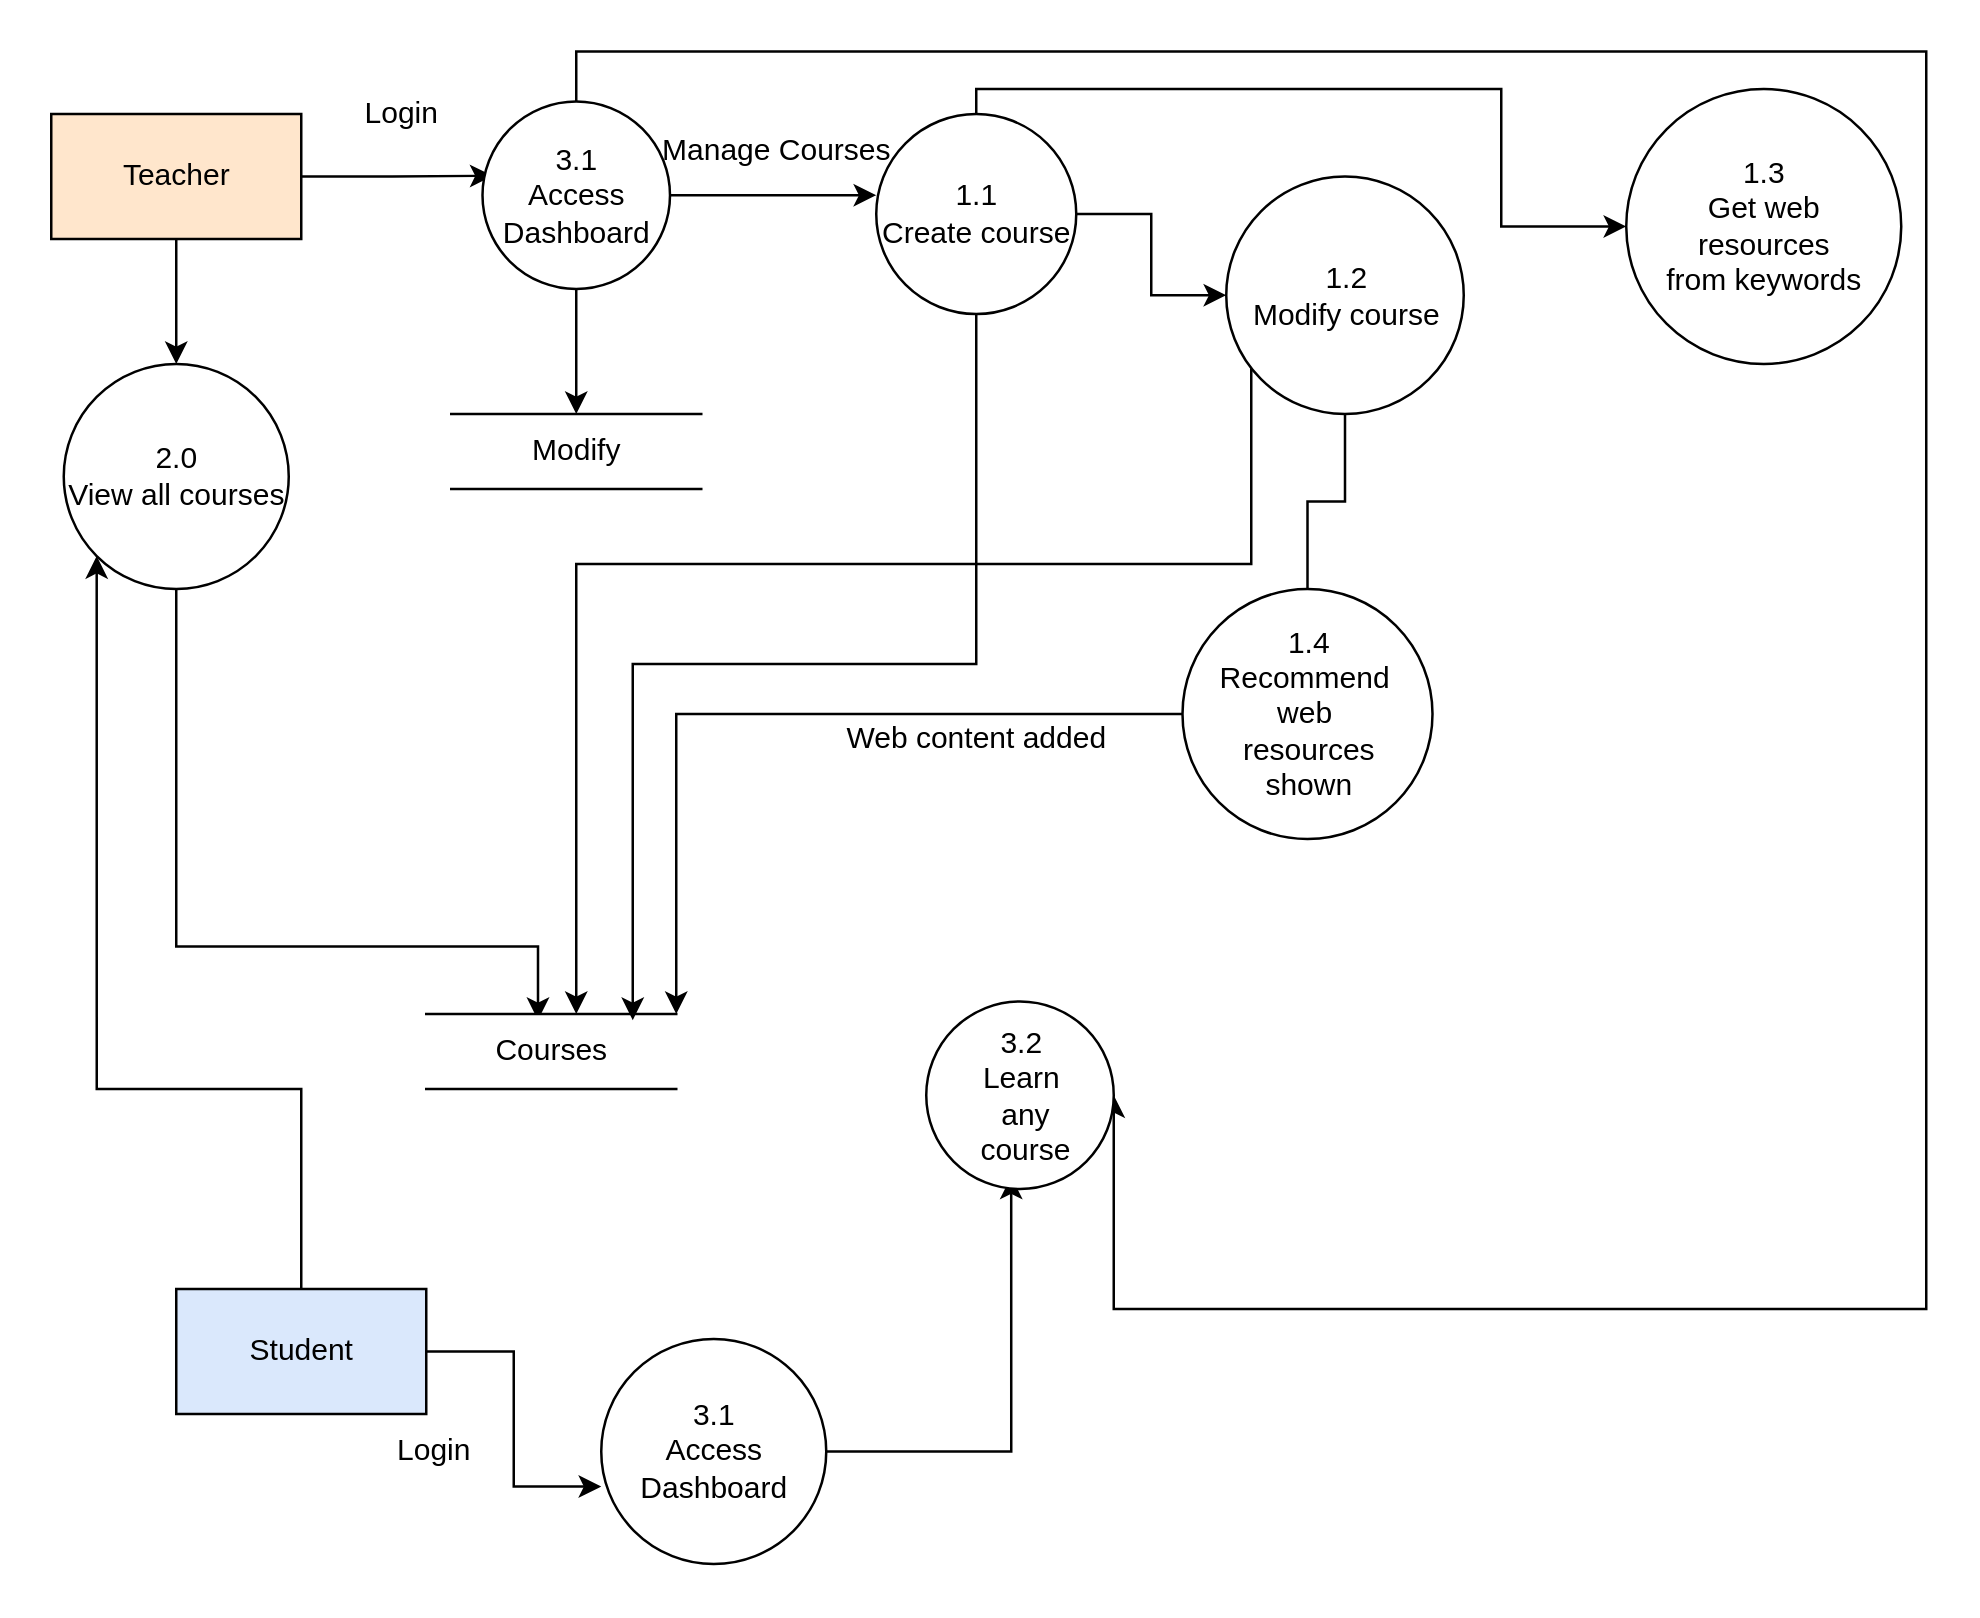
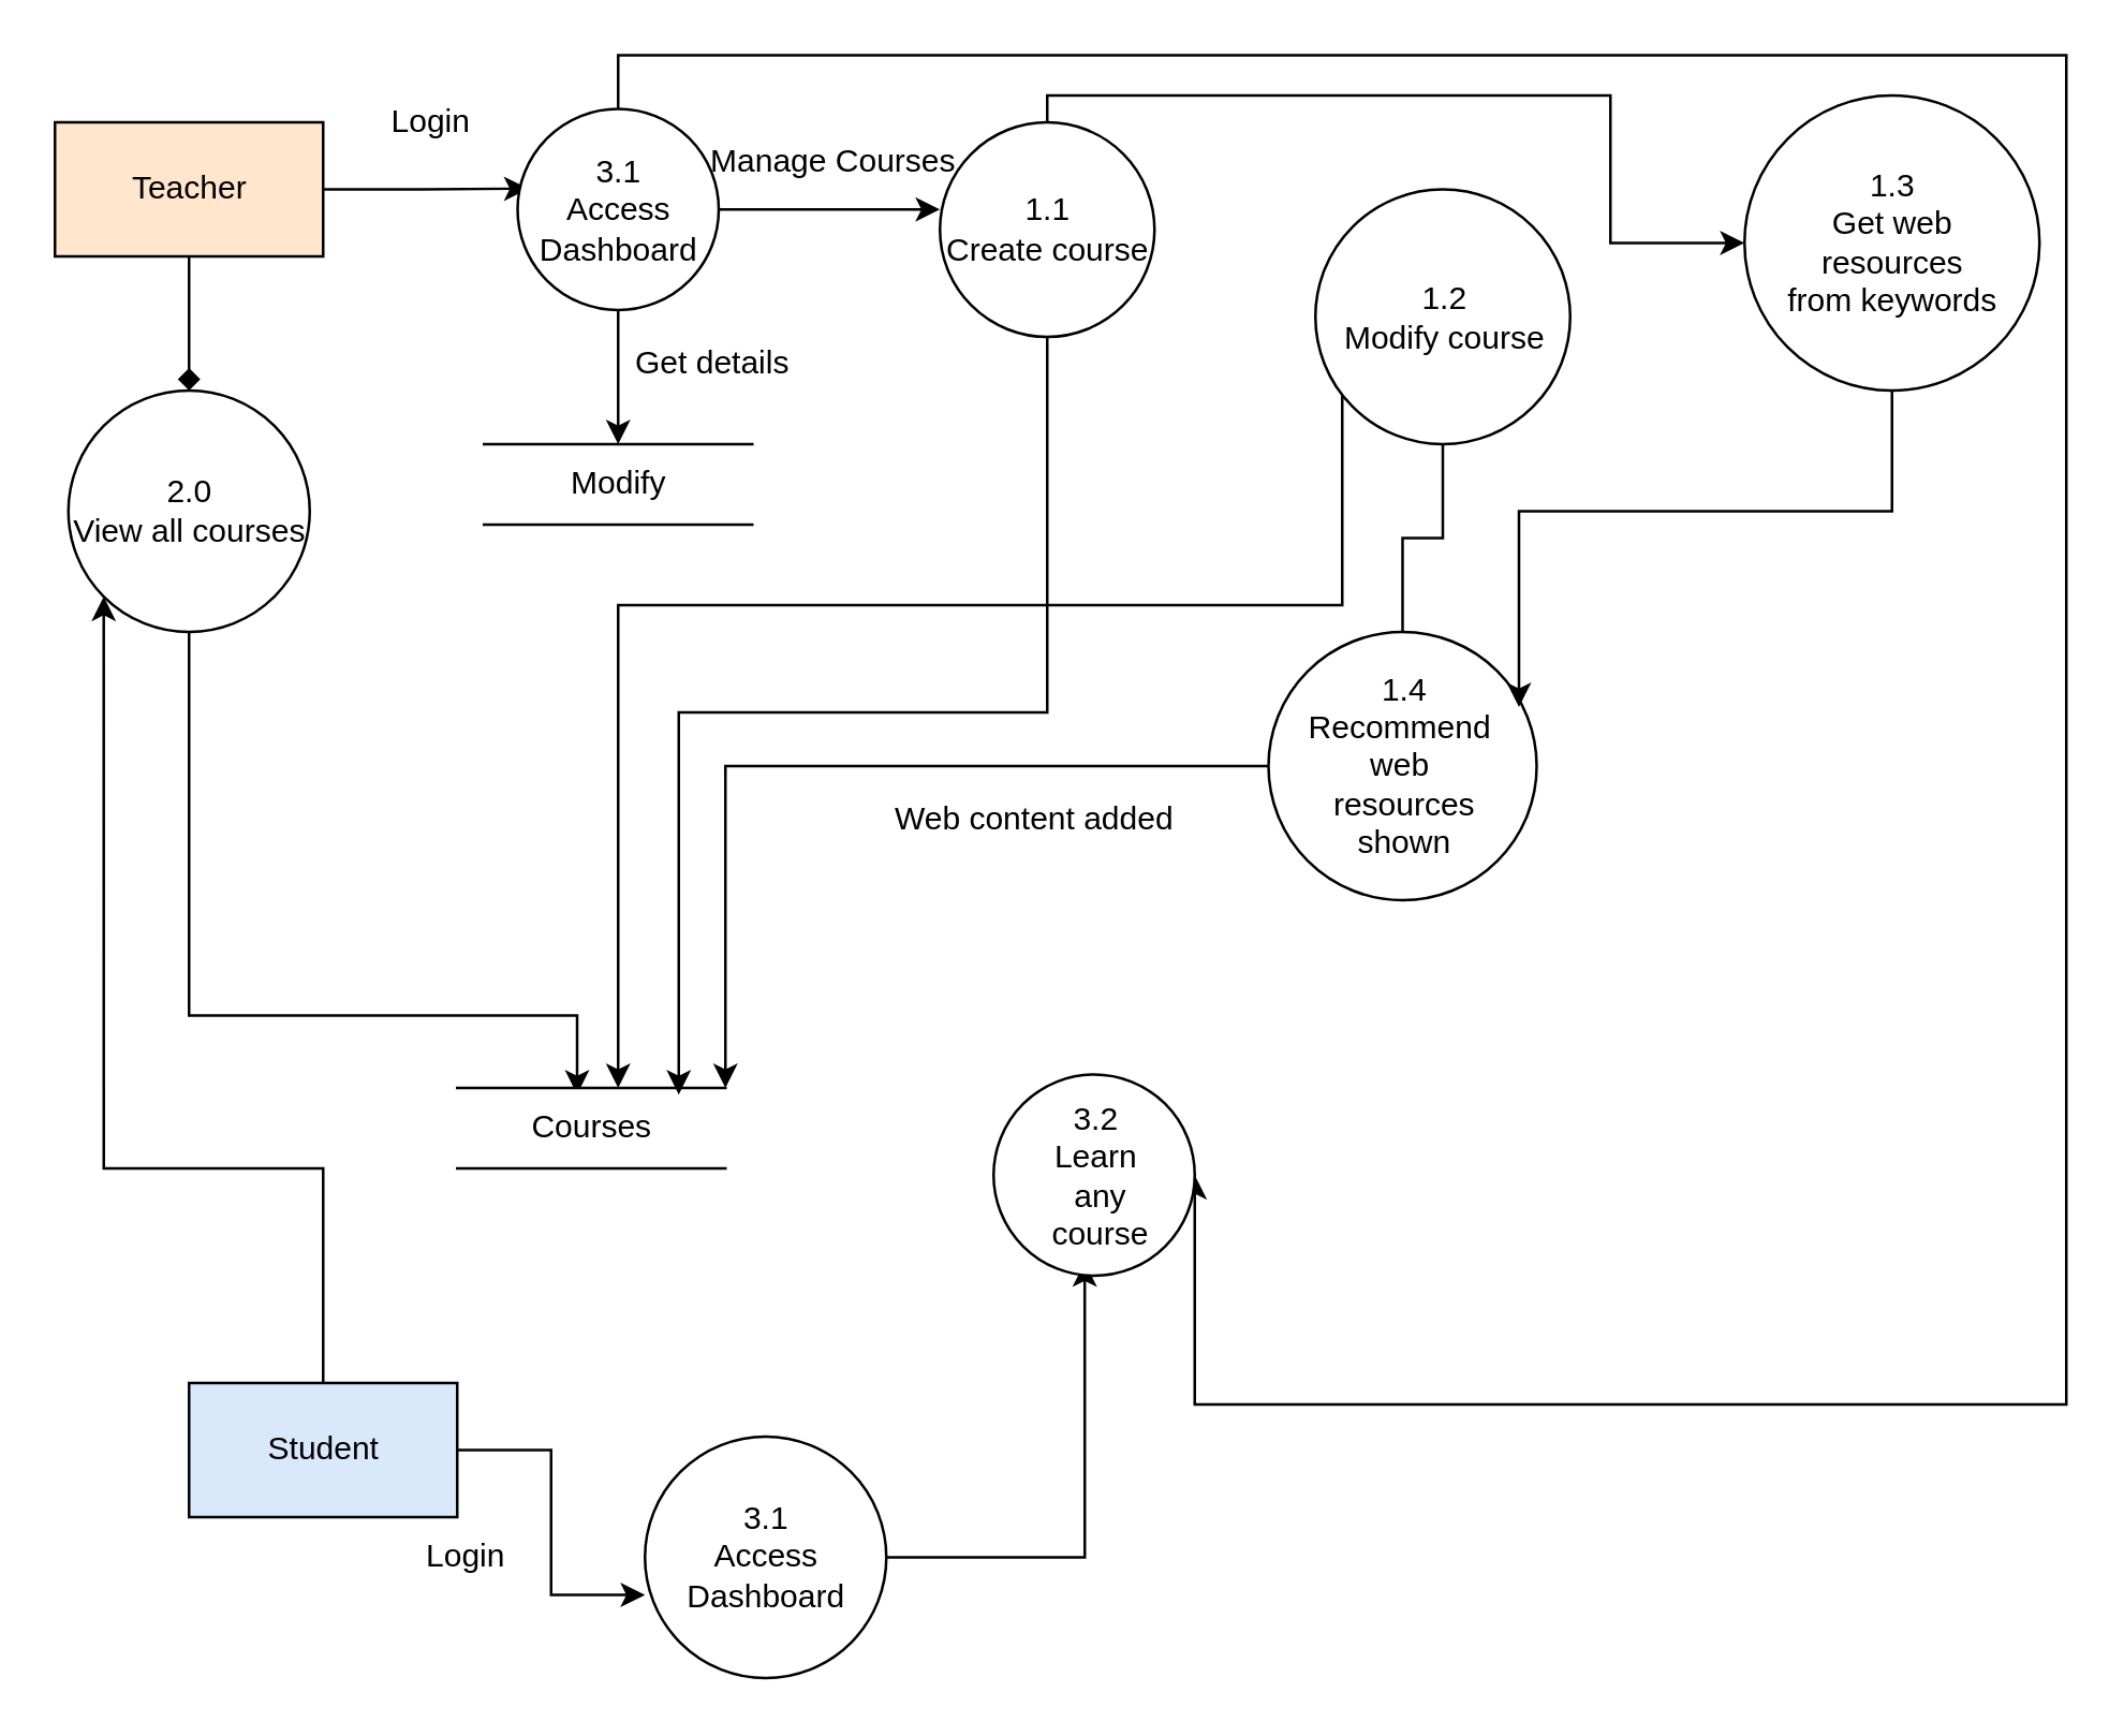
- <mxCell id="16" style="edgeStyle=orthogonalEdgeStyle;rounded=0;orthogonalLoop=1;jettySize=auto;html=1;exitX=1;exitY=0.5;exitDx=0;exitDy=0;" parent="1" source="18" target="21" edge="1"><mxGeometry relative="1" as="geometry"><mxPoint x="490" y="85" as="targetPoint" /></mxGeometry></mxCell>
+ <mxCell id="11" value="Get details" style="text;html=1;align=center;verticalAlign=middle;resizable=0;points=[];autosize=1;strokeColor=none;" parent="1" vertex="1"><mxGeometry x="230" y="125" width="70" height="20" as="geometry" /></mxCell>
- <mxCell id="3" style="edgeStyle=orthogonalEdgeStyle;rounded=0;orthogonalLoop=1;jettySize=auto;html=1;" parent="1" source="4" target="13" edge="1"><mxGeometry relative="1" as="geometry"><mxPoint x="70" y="175" as="targetPoint" /></mxGeometry></mxCell>
+ <mxCell id="3" style="edgeStyle=orthogonalEdgeStyle;rounded=0;orthogonalLoop=1;jettySize=auto;html=1;endArrow=diamond;" parent="1" source="4" target="13" edge="1"><mxGeometry relative="1" as="geometry"><mxPoint x="70" y="175" as="targetPoint" /></mxGeometry></mxCell>
+ <mxCell id="24" style="edgeStyle=orthogonalEdgeStyle;rounded=0;orthogonalLoop=1;jettySize=auto;html=1;exitX=0.5;exitY=1;exitDx=0;exitDy=0;entryX=0.934;entryY=0.28;entryDx=0;entryDy=0;entryPerimeter=0;" parent="1" source="25" target="23" edge="1"><mxGeometry relative="1" as="geometry" /></mxCell>
- <mxCell id="26" value="Web content added" style="text;html=1;align=center;verticalAlign=middle;resizable=0;points=[];autosize=1;strokeColor=none;" parent="1" vertex="1"><mxGeometry x="330" y="285" width="120" height="20" as="geometry" /></mxCell>
+ <mxCell id="26" value="Web content added" style="text;html=1;align=center;verticalAlign=middle;resizable=0;points=[];autosize=1;strokeColor=none;" parent="1" vertex="1"><mxGeometry x="325" y="295" width="120" height="20" as="geometry" /></mxCell>
